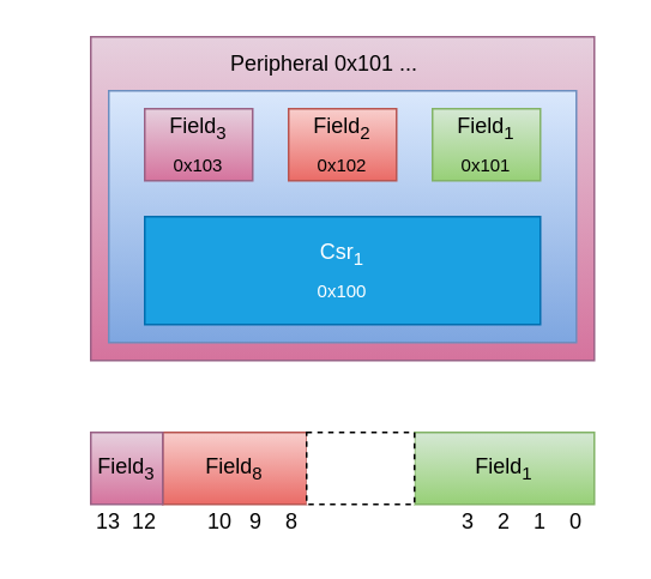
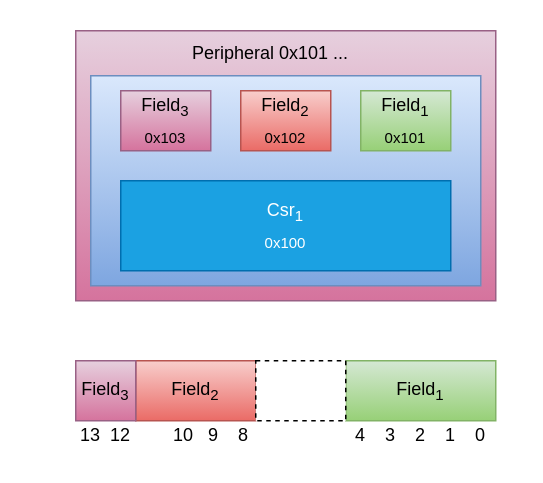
- <mxCell id="10" value="Field&lt;sub&gt;8&lt;/sub&gt;" style="rounded=0;whiteSpace=wrap;html=1;fillColor=#f8cecc;gradientColor=#ea6b66;strokeColor=#b85450;" vertex="1" parent="1"><mxGeometry x="90" y="240" width="80" height="40" as="geometry" /></mxCell>
+ <mxCell id="10" value="Field&lt;sub&gt;2&lt;/sub&gt;" style="rounded=0;whiteSpace=wrap;html=1;fillColor=#f8cecc;gradientColor=#ea6b66;strokeColor=#b85450;" vertex="1" parent="1"><mxGeometry x="90" y="240" width="80" height="40" as="geometry" /></mxCell>
+ <mxCell id="17" value="4" style="text;html=1;align=center;verticalAlign=middle;whiteSpace=wrap;rounded=0;" vertex="1" parent="1"><mxGeometry x="230" y="280" width="20" height="20" as="geometry" /></mxCell>
